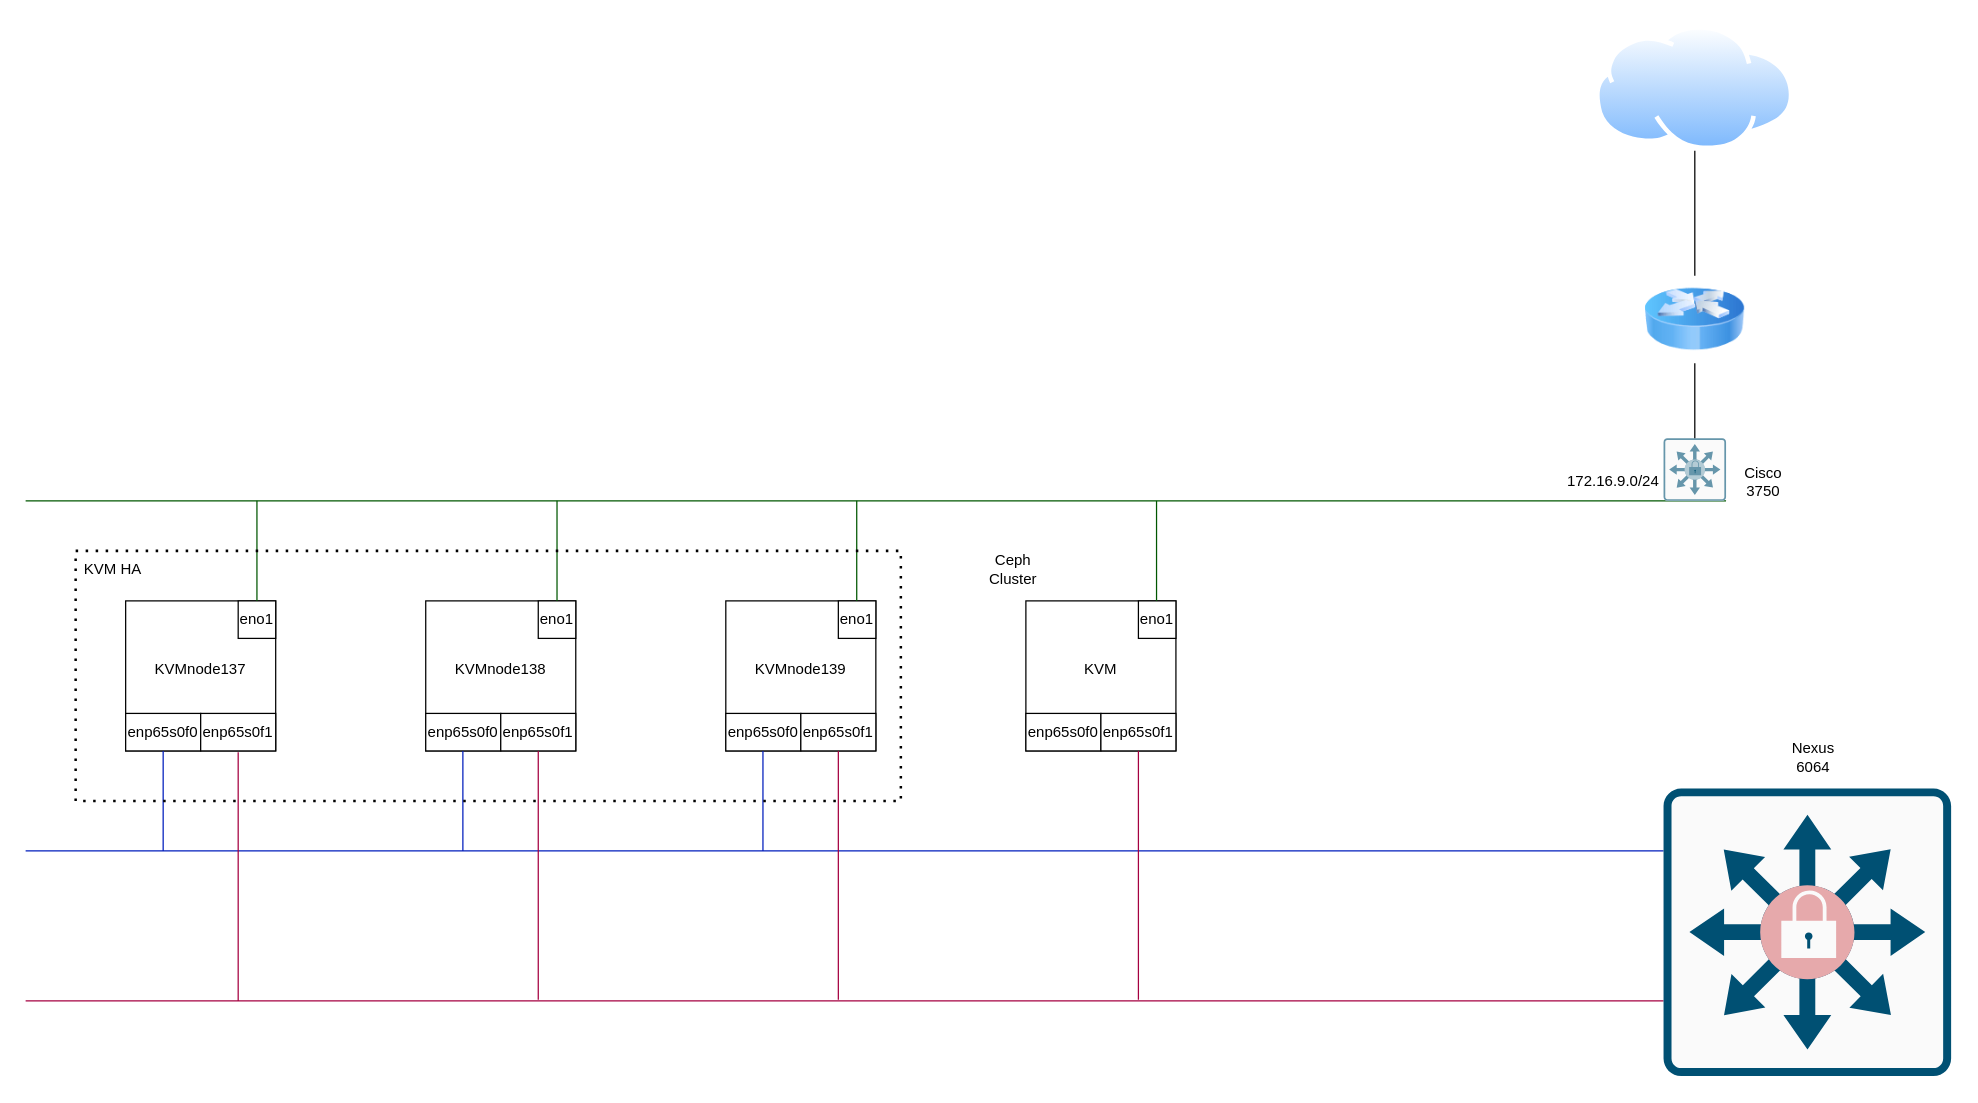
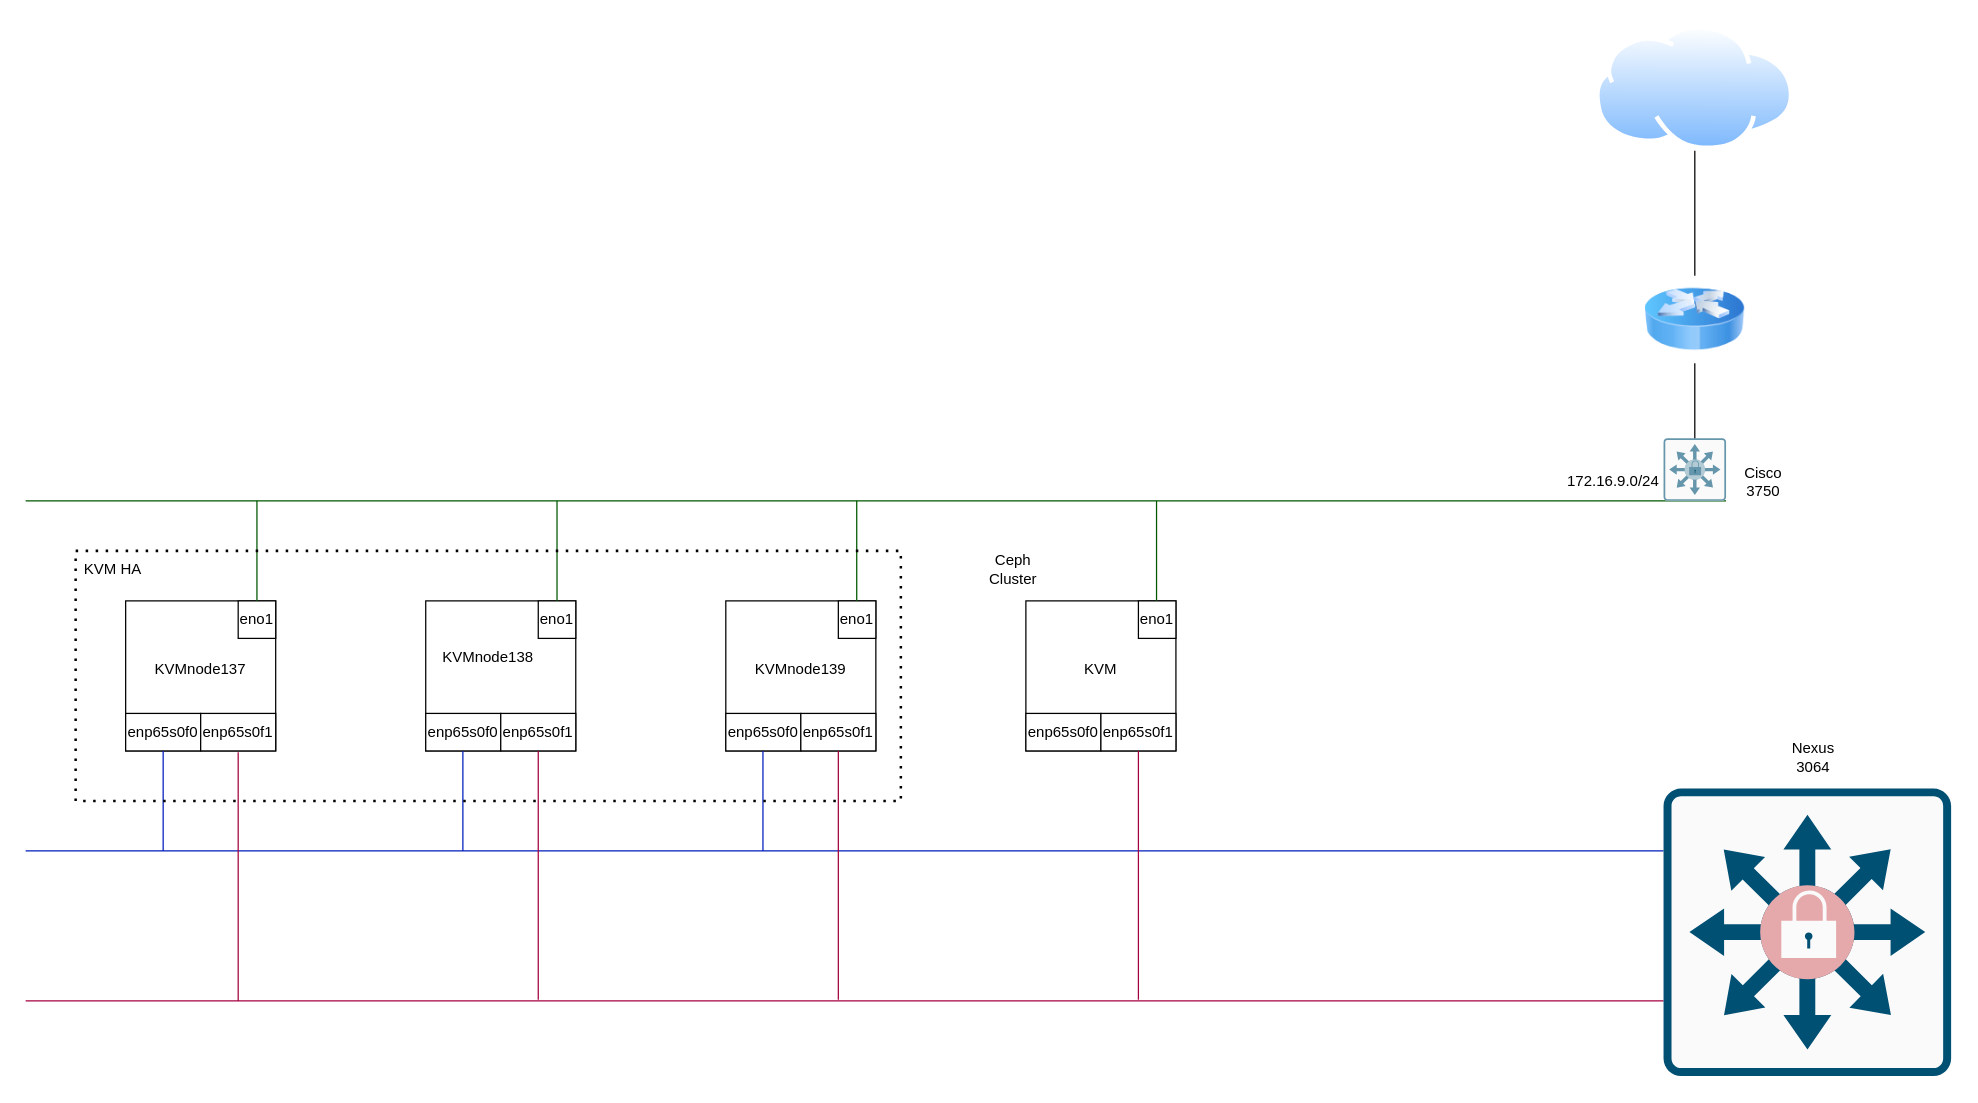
- <mxCell id="27" value="KVMnode138" style="text;html=1;align=center;verticalAlign=middle;whiteSpace=wrap;rounded=0;" parent="1" vertex="1"><mxGeometry x="370" y="520" width="60" height="30" as="geometry" /></mxCell>
+ <mxCell id="27" value="KVMnode138" style="text;html=1;align=center;verticalAlign=middle;whiteSpace=wrap;rounded=0;" parent="1" vertex="1"><mxGeometry x="360" y="510" width="60" height="30" as="geometry" /></mxCell>
- <mxCell id="43" value="Nexus 6064" style="text;html=1;align=center;verticalAlign=middle;whiteSpace=wrap;rounded=0;" parent="1" vertex="1"><mxGeometry x="1420" y="590" width="60" height="30" as="geometry" /></mxCell>
+ <mxCell id="43" value="Nexus 3064" style="text;html=1;align=center;verticalAlign=middle;whiteSpace=wrap;rounded=0;" parent="1" vertex="1"><mxGeometry x="1420" y="590" width="60" height="30" as="geometry" /></mxCell>
